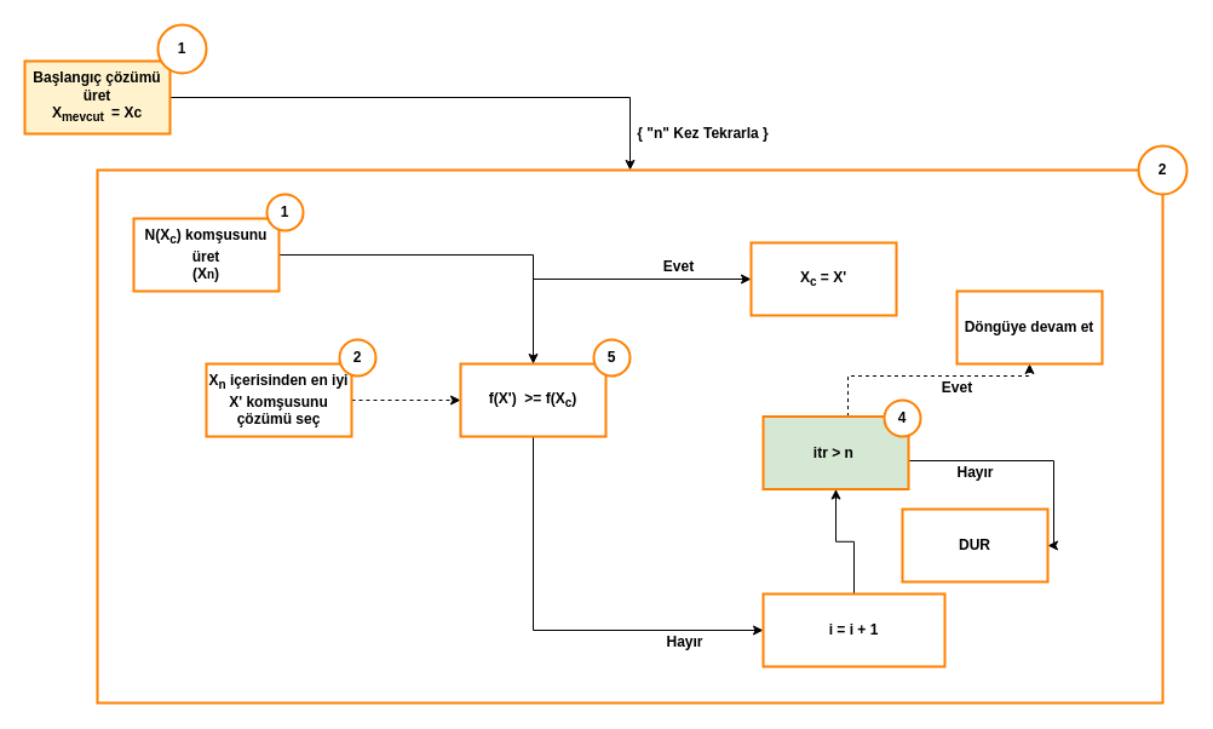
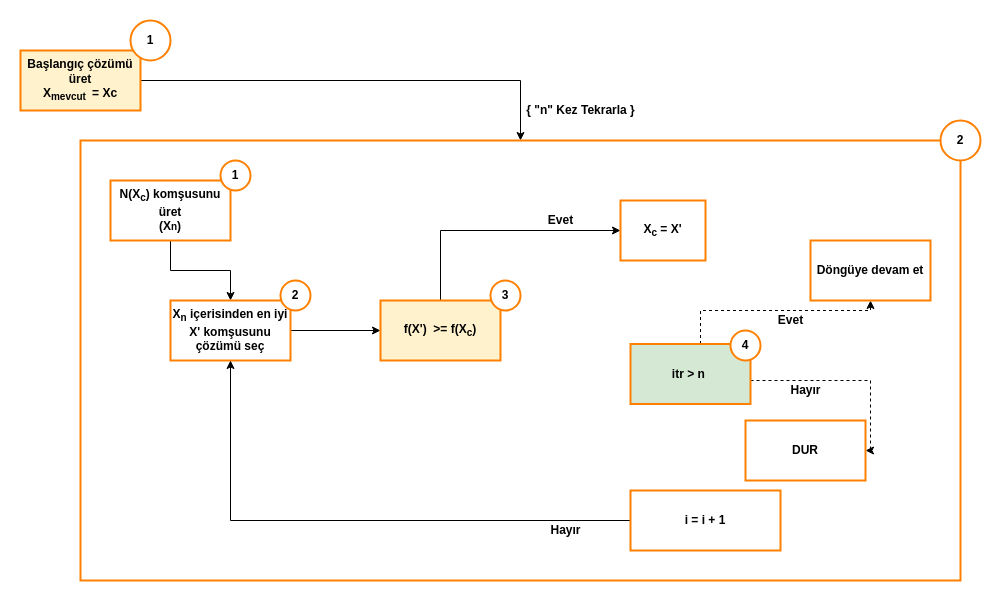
- <mxCell id="6" value="" style="edgeStyle=orthogonalEdgeStyle;rounded=0;orthogonalLoop=1;jettySize=auto;html=1;" edge="1" parent="1" source="7" target="15"><mxGeometry relative="1" as="geometry" /></mxCell>
+ <mxCell id="6" value="" style="edgeStyle=orthogonalEdgeStyle;rounded=0;orthogonalLoop=1;jettySize=auto;html=1;" edge="1" parent="1" source="7" target="12"><mxGeometry relative="1" as="geometry" /></mxCell>
- <mxCell id="18" value="X&lt;sub&gt;c&lt;/sub&gt;&amp;nbsp;= X'" style="whiteSpace=wrap;html=1;strokeColor=#FF8000;rounded=0;strokeWidth=2;fontStyle=1;" vertex="1" parent="1"><mxGeometry x="620" y="200" width="120" height="60" as="geometry" /></mxCell>
+ <mxCell id="18" value="X&lt;sub&gt;c&lt;/sub&gt;&amp;nbsp;= X'" style="whiteSpace=wrap;html=1;strokeColor=#FF8000;rounded=0;strokeWidth=2;fontStyle=1;" vertex="1" parent="1"><mxGeometry x="620" y="200" width="85" height="60" as="geometry" /></mxCell>
- <mxCell id="26" value="Döngüye devam et" style="whiteSpace=wrap;html=1;strokeColor=#FF8000;rounded=0;strokeWidth=2;fontStyle=1;" vertex="1" parent="1"><mxGeometry x="790" y="240" width="120" height="60" as="geometry" /></mxCell>
+ <mxCell id="26" value="Döngüye devam et" style="whiteSpace=wrap;html=1;strokeColor=#FF8000;rounded=0;strokeWidth=2;fontStyle=1;" vertex="1" parent="1"><mxGeometry x="810" y="240" width="120" height="60" as="geometry" /></mxCell>
- <mxCell id="17" value="5" style="ellipse;whiteSpace=wrap;html=1;aspect=fixed;strokeColor=#FF8000;strokeWidth=2;fillColor=default;fontStyle=1" vertex="1" parent="1"><mxGeometry x="490" y="280" width="30" height="30" as="geometry" /></mxCell>
+ <mxCell id="17" value="3" style="ellipse;whiteSpace=wrap;html=1;aspect=fixed;strokeColor=#FF8000;strokeWidth=2;fillColor=default;fontStyle=1" vertex="1" parent="1"><mxGeometry x="490" y="280" width="30" height="30" as="geometry" /></mxCell>
- <mxCell id="11" value="" style="edgeStyle=orthogonalEdgeStyle;rounded=0;orthogonalLoop=1;jettySize=auto;html=1;dashed=1;" edge="1" parent="1" source="12" target="15"><mxGeometry relative="1" as="geometry" /></mxCell>
+ <mxCell id="11" value="" style="edgeStyle=orthogonalEdgeStyle;rounded=0;orthogonalLoop=1;jettySize=auto;html=1;" edge="1" parent="1" source="12" target="15"><mxGeometry relative="1" as="geometry" /></mxCell>
- <mxCell id="15" value="f(X')&amp;nbsp; &amp;gt;= f(X&lt;sub&gt;c&lt;/sub&gt;)" style="whiteSpace=wrap;html=1;strokeColor=#FF8000;rounded=0;strokeWidth=2;fontStyle=1;" vertex="1" parent="1"><mxGeometry x="380" y="300" width="120" height="60" as="geometry" /></mxCell>
+ <mxCell id="15" value="f(X')&amp;nbsp; &amp;gt;= f(X&lt;sub&gt;c&lt;/sub&gt;)" style="whiteSpace=wrap;html=1;strokeColor=#FF8000;rounded=0;strokeWidth=2;fontStyle=1;fillColor=#fff2cc;" vertex="1" parent="1"><mxGeometry x="380" y="300" width="120" height="60" as="geometry" /></mxCell>
- <mxCell id="24" value="" style="edgeStyle=orthogonalEdgeStyle;rounded=0;orthogonalLoop=1;jettySize=auto;html=1;" edge="1" parent="1" source="25" target="28"><mxGeometry relative="1" as="geometry"><Array as="points"><mxPoint x="870" y="380" /></Array></mxGeometry></mxCell>
+ <mxCell id="24" value="" style="edgeStyle=orthogonalEdgeStyle;rounded=0;orthogonalLoop=1;jettySize=auto;html=1;dashed=1;" edge="1" parent="1" source="25" target="28"><mxGeometry relative="1" as="geometry"><Array as="points"><mxPoint x="870" y="380" /></Array></mxGeometry></mxCell>
- <mxCell id="14" value="" style="edgeStyle=orthogonalEdgeStyle;rounded=0;orthogonalLoop=1;jettySize=auto;html=1;" edge="1" parent="1" source="15" target="21"><mxGeometry relative="1" as="geometry"><Array as="points"><mxPoint x="440" y="520" /></Array></mxGeometry></mxCell>
- <mxCell id="20" value="" style="edgeStyle=orthogonalEdgeStyle;rounded=0;orthogonalLoop=1;jettySize=auto;html=1;" edge="1" parent="1" source="21" target="25"><mxGeometry relative="1" as="geometry" /></mxCell>
+ <mxCell id="20" value="" style="edgeStyle=orthogonalEdgeStyle;rounded=0;orthogonalLoop=1;jettySize=auto;html=1;" edge="1" parent="1" source="21" target="12"><mxGeometry relative="1" as="geometry" /></mxCell>
